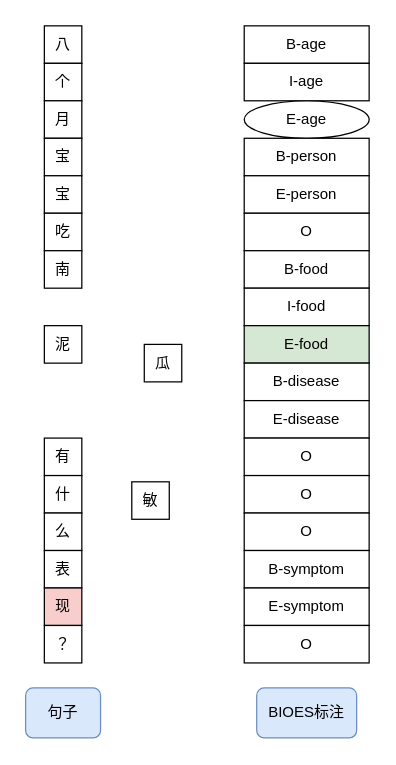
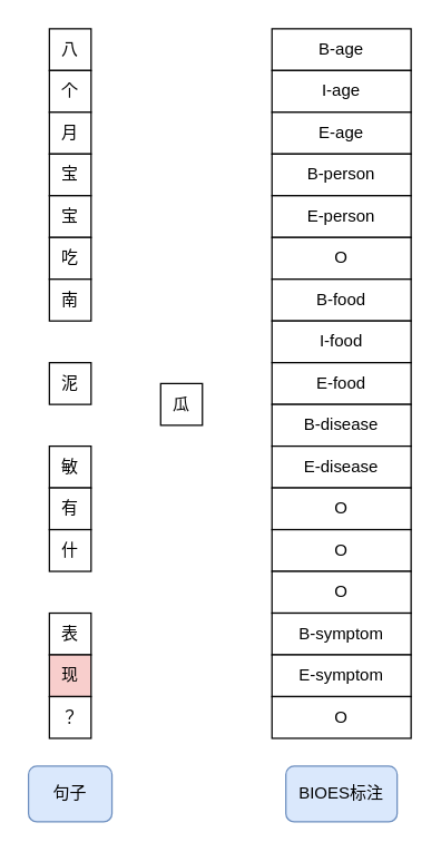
- <mxCell id="20" value="E-age" style="ellipse;whiteSpace=wrap;html=1;" vertex="1" parent="1"><mxGeometry x="195" y="80" width="100" height="30" as="geometry" /></mxCell>
+ <mxCell id="20" value="E-age" style="rounded=0;whiteSpace=wrap;html=1;" vertex="1" parent="1"><mxGeometry x="195" y="80" width="100" height="30" as="geometry" /></mxCell>
- <mxCell id="26" value="E-food" style="rounded=0;whiteSpace=wrap;html=1;fillColor=#d5e8d4;" vertex="1" parent="1"><mxGeometry x="195" y="260" width="100" height="30" as="geometry" /></mxCell>
+ <mxCell id="26" value="E-food" style="rounded=0;whiteSpace=wrap;html=1;" vertex="1" parent="1"><mxGeometry x="195" y="260" width="100" height="30" as="geometry" /></mxCell>
- <mxCell id="11" value="敏" style="rounded=0;whiteSpace=wrap;html=1;" vertex="1" parent="1"><mxGeometry x="105" y="385" width="30" height="30" as="geometry" /></mxCell>
+ <mxCell id="11" value="敏" style="rounded=0;whiteSpace=wrap;html=1;" vertex="1" parent="1"><mxGeometry x="35" y="320" width="30" height="30" as="geometry" /></mxCell>
- <mxCell id="14" value="么" style="rounded=0;whiteSpace=wrap;html=1;" vertex="1" parent="1"><mxGeometry x="35" y="410" width="30" height="30" as="geometry" /></mxCell>
